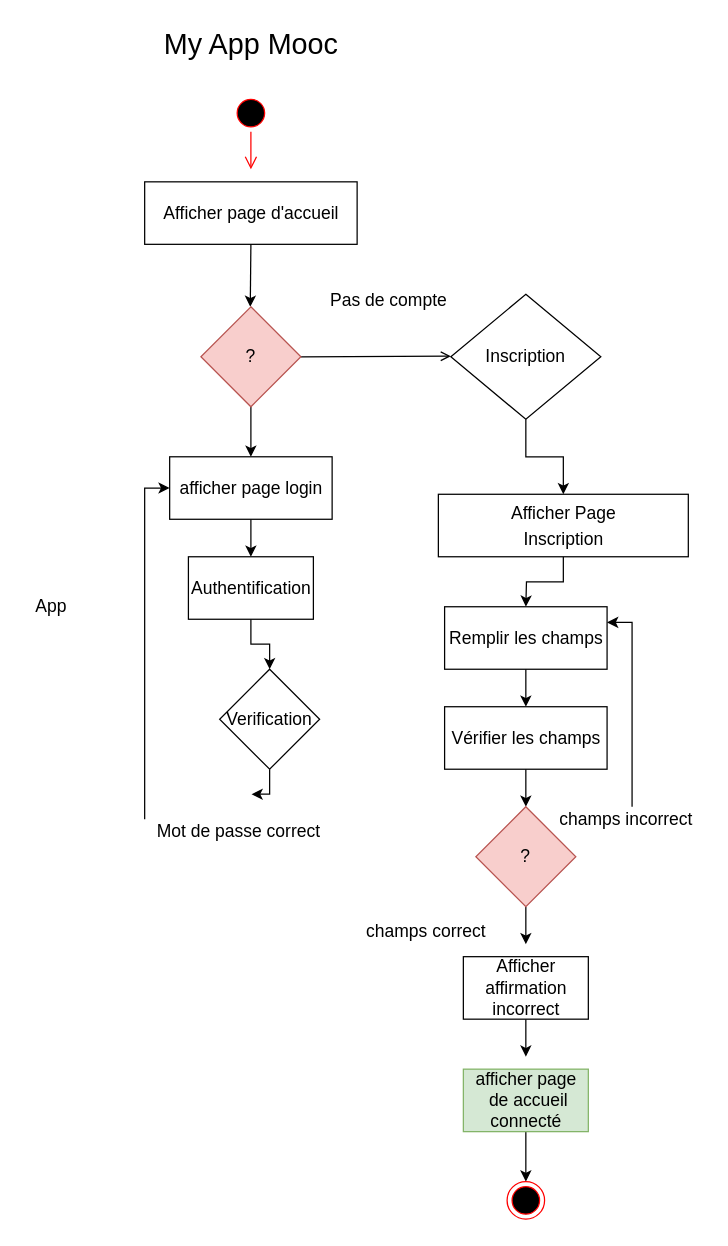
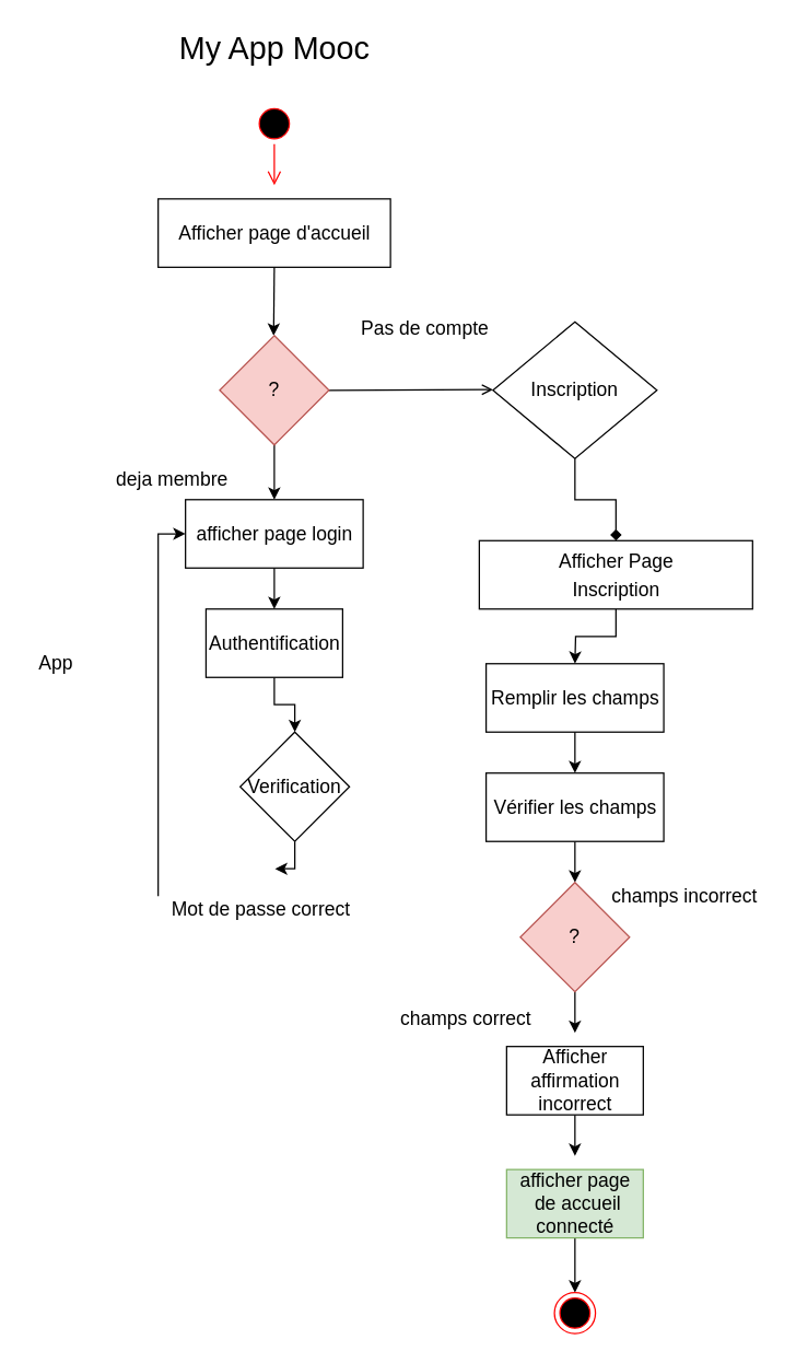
+ <mxCell id="10" value="deja membre" style="text;html=1;align=center;verticalAlign=middle;resizable=0;points=[];autosize=1;strokeColor=none;fontSize=14;" parent="1" vertex="1"><mxGeometry x="75" y="340" width="100" height="20" as="geometry" /></mxCell>
- <mxCell id="11" style="edgeStyle=orthogonalEdgeStyle;rounded=0;orthogonalLoop=1;jettySize=auto;html=1;fontSize=17;entryX=0.5;entryY=0;entryDx=0;entryDy=0;" parent="1" source="12" target="14" edge="1"><mxGeometry relative="1" as="geometry"><mxPoint x="420" y="385" as="targetPoint" /></mxGeometry></mxCell>
+ <mxCell id="11" style="edgeStyle=orthogonalEdgeStyle;rounded=0;orthogonalLoop=1;jettySize=auto;html=1;fontSize=17;entryX=0.5;entryY=0;entryDx=0;entryDy=0;endArrow=diamond;" parent="1" source="12" target="14" edge="1"><mxGeometry relative="1" as="geometry"><mxPoint x="420" y="385" as="targetPoint" /></mxGeometry></mxCell>
- <mxCell id="22" style="edgeStyle=orthogonalEdgeStyle;rounded=0;orthogonalLoop=1;jettySize=auto;html=1;entryX=1;entryY=0.25;entryDx=0;entryDy=0;fontSize=14;" parent="1" source="23" target="16" edge="1"><mxGeometry relative="1" as="geometry"><Array as="points"><mxPoint x="505" y="498" /></Array></mxGeometry></mxCell>
